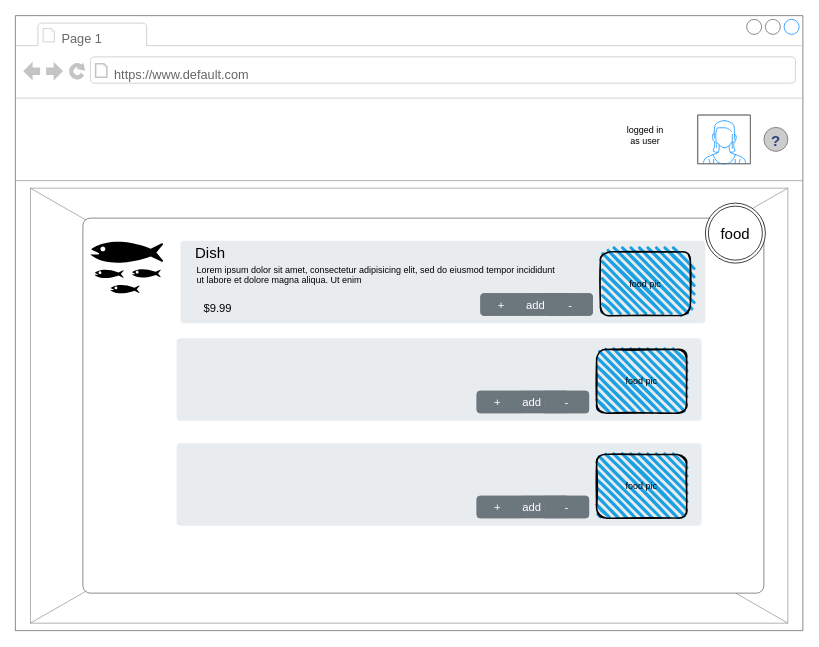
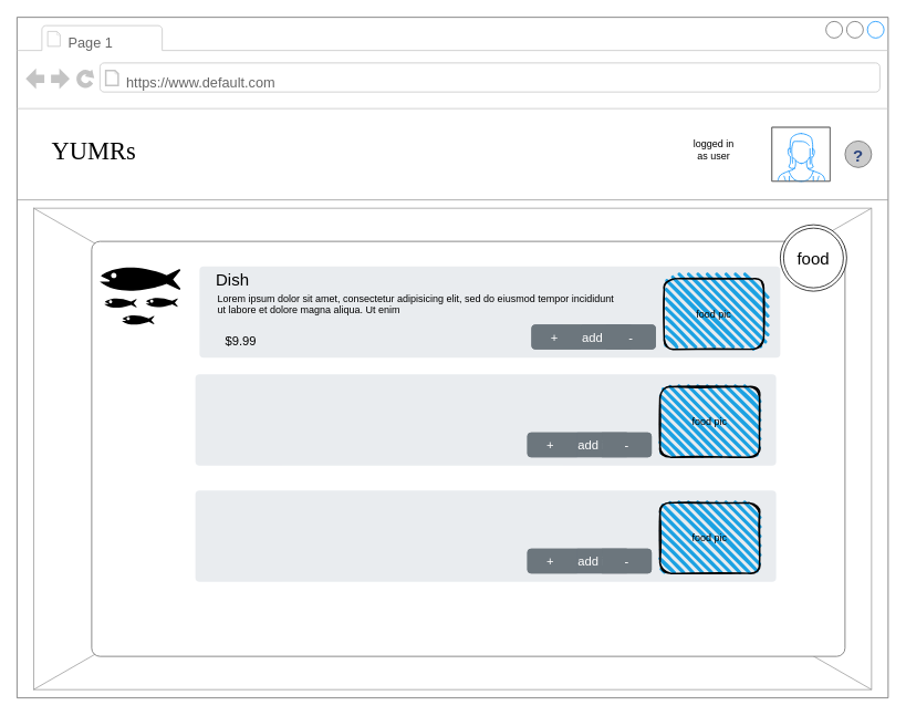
+ <mxCell id="6" value="YUMRs" style="text;html=1;points=[];align=left;verticalAlign=top;spacingTop=-4;fontSize=30;fontFamily=Verdana" parent="2" vertex="1"><mxGeometry x="40" y="140" width="120" height="50" as="geometry" /></mxCell>
